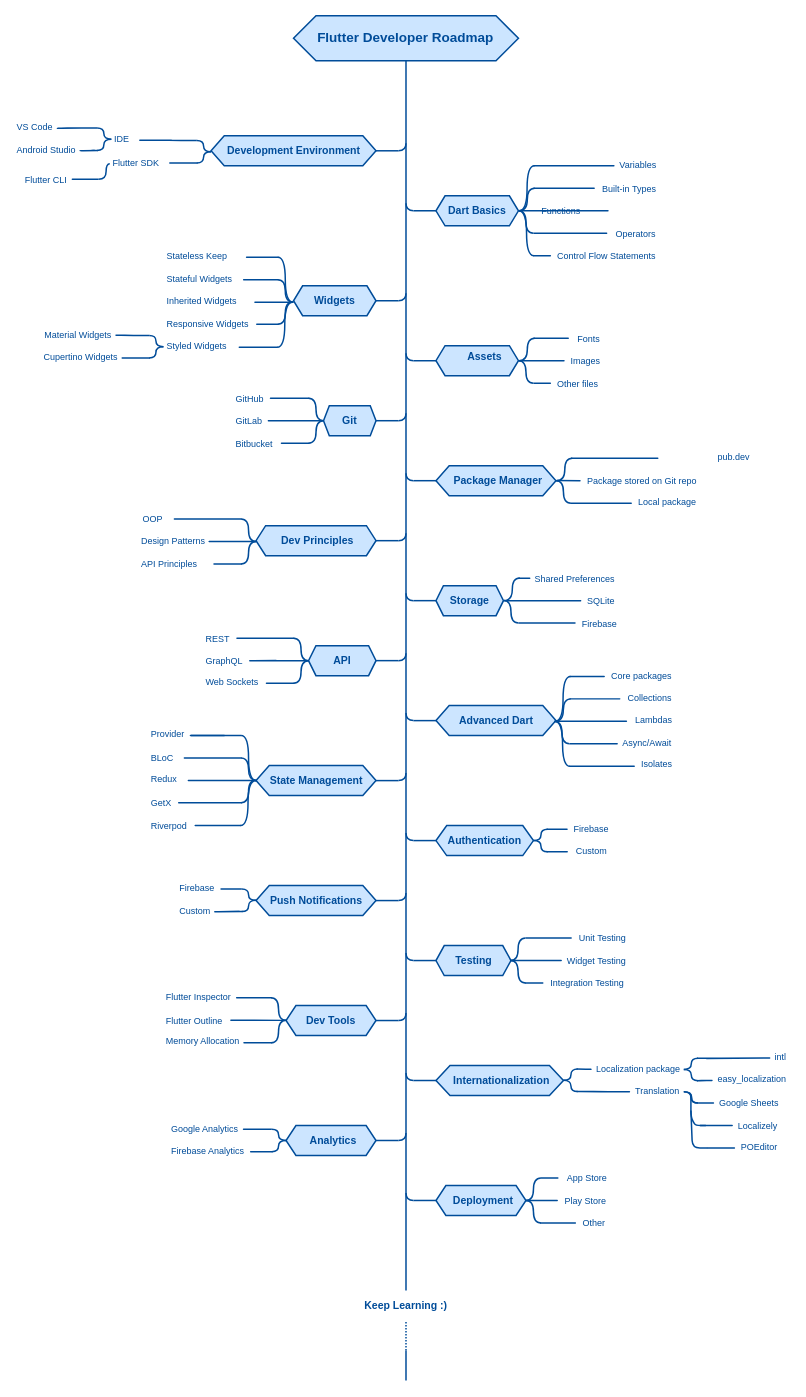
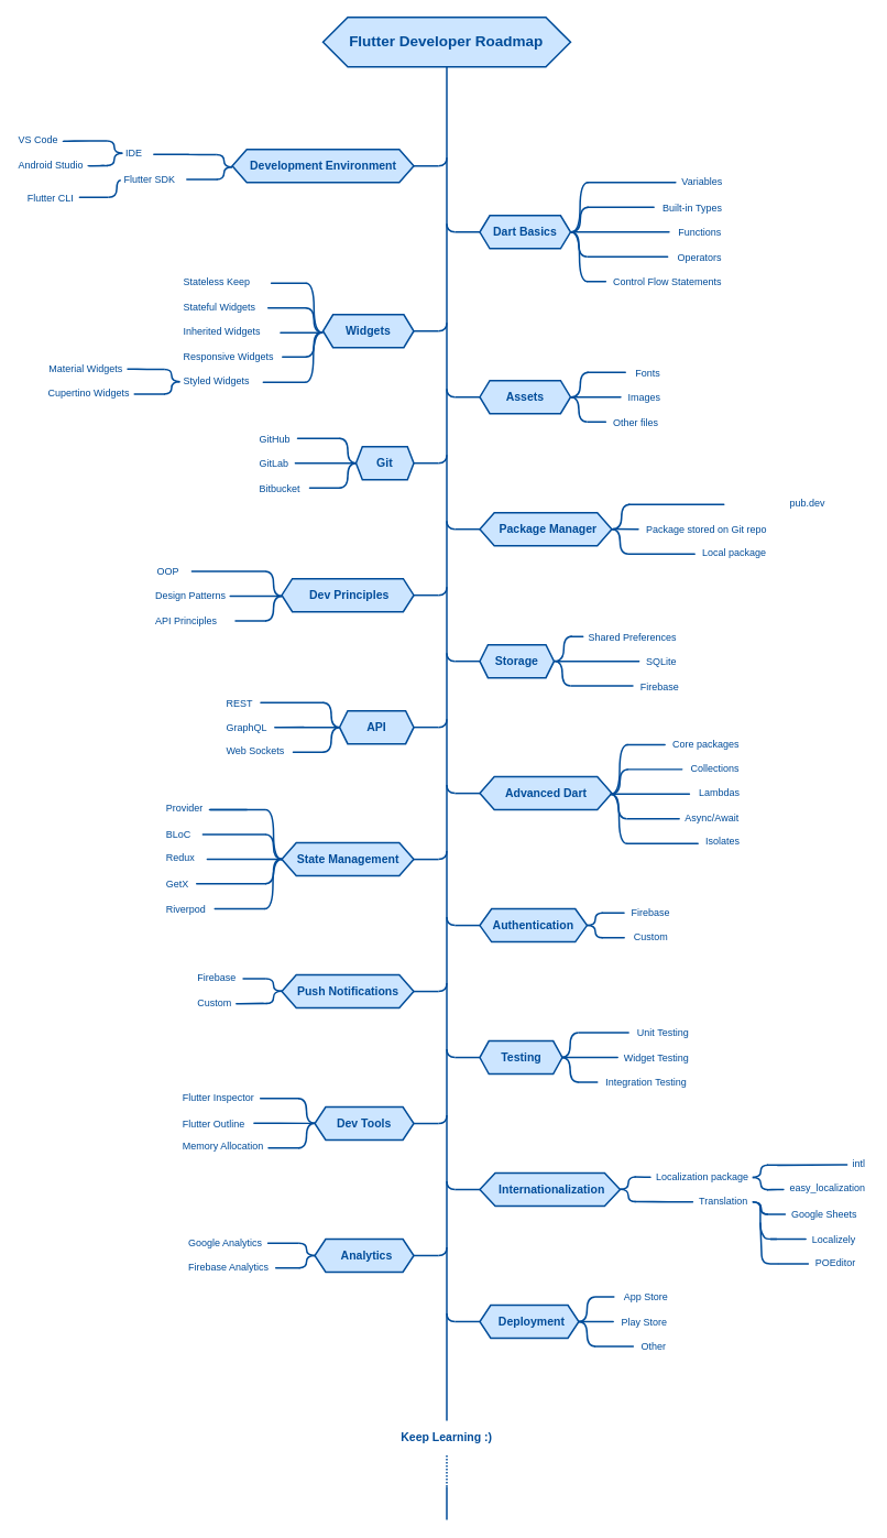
- <mxCell id="12" value="&lt;font style=&quot;font-size: 12px;&quot;&gt;Functions&lt;/font&gt;" style="text;html=1;align=left;verticalAlign=middle;whiteSpace=wrap;rounded=0;fontSize=14;fontColor=#004C99;fontStyle=0" parent="1" vertex="1"><mxGeometry x="720" y="270" width="60" height="20" as="geometry" /></mxCell>
+ <mxCell id="12" value="&lt;font style=&quot;font-size: 12px;&quot;&gt;Functions&lt;/font&gt;" style="text;html=1;align=left;verticalAlign=middle;whiteSpace=wrap;rounded=0;fontSize=14;fontColor=#004C99;fontStyle=0" parent="1" vertex="1"><mxGeometry x="820" y="270" width="60" height="20" as="geometry" /></mxCell>
- <mxCell id="30" value="Assets" style="text;html=1;align=center;verticalAlign=middle;whiteSpace=wrap;rounded=0;fontSize=14;fontColor=#004C99;fontStyle=1" parent="1" vertex="1"><mxGeometry x="611" y="465" width="70" height="20" as="geometry" /></mxCell>
+ <mxCell id="30" value="Assets" style="text;html=1;align=center;verticalAlign=middle;whiteSpace=wrap;rounded=0;fontSize=14;fontColor=#004C99;fontStyle=1" parent="1" vertex="1"><mxGeometry x="601" y="470" width="70" height="20" as="geometry" /></mxCell>
